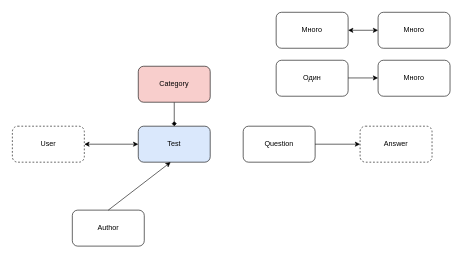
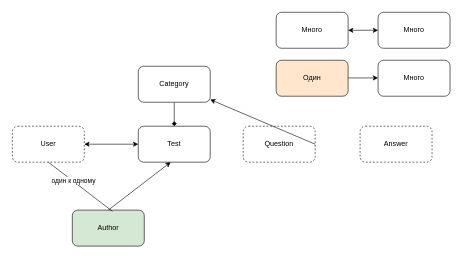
- <mxCell id="11" value="Один " style="rounded=1;whiteSpace=wrap;html=1;" parent="1" vertex="1"><mxGeometry x="460" y="100" width="120" height="60" as="geometry" /></mxCell>
+ <mxCell id="11" value="Один " style="rounded=1;whiteSpace=wrap;html=1;fillColor=#ffe6cc;" parent="1" vertex="1"><mxGeometry x="460" y="100" width="120" height="60" as="geometry" /></mxCell>
- <mxCell id="7" value="Category" style="rounded=1;whiteSpace=wrap;html=1;fillColor=#f8cecc;" parent="1" vertex="1"><mxGeometry x="230" y="110" width="120" height="60" as="geometry" /></mxCell>
+ <mxCell id="7" value="Category" style="rounded=1;whiteSpace=wrap;html=1;" parent="1" vertex="1"><mxGeometry x="230" y="110" width="120" height="60" as="geometry" /></mxCell>
- <mxCell id="3" value="Test" style="rounded=1;whiteSpace=wrap;html=1;fillColor=#dae8fc;" parent="1" vertex="1"><mxGeometry x="230" y="210" width="120" height="60" as="geometry" /></mxCell>
+ <mxCell id="3" value="Test" style="rounded=1;whiteSpace=wrap;html=1;" parent="1" vertex="1"><mxGeometry x="230" y="210" width="120" height="60" as="geometry" /></mxCell>
- <mxCell id="4" value="Question" style="rounded=1;whiteSpace=wrap;html=1;" parent="1" vertex="1"><mxGeometry x="405" y="210" width="120" height="60" as="geometry" /></mxCell>
+ <mxCell id="4" value="Question" style="rounded=1;whiteSpace=wrap;html=1;dashed=1;" parent="1" vertex="1"><mxGeometry x="405" y="210" width="120" height="60" as="geometry" /></mxCell>
- <mxCell id="13" value="" style="endArrow=classic;html=1;entryX=0;entryY=0.5;entryDx=0;entryDy=0;exitX=1;exitY=0.5;exitDx=0;exitDy=0;" parent="1" source="4" target="5" edge="1"><mxGeometry width="50" height="50" relative="1" as="geometry"><mxPoint x="410" y="390" as="sourcePoint" /><mxPoint x="460" y="340" as="targetPoint" /></mxGeometry></mxCell>
+ <mxCell id="13" value="" style="endArrow=classic;html=1;exitX=1;exitY=0.5;exitDx=0;exitDy=0;" parent="1" source="4" target="7" edge="1"><mxGeometry width="50" height="50" relative="1" as="geometry"><mxPoint x="410" y="390" as="sourcePoint" /><mxPoint x="460" y="340" as="targetPoint" /></mxGeometry></mxCell>
+ <mxCell id="17" value="" style="endArrow=none;html=1;exitX=0.5;exitY=1;exitDx=0;exitDy=0;entryX=0.558;entryY=0.033;entryDx=0;entryDy=0;entryPerimeter=0;" parent="1" source="2" target="8" edge="1"><mxGeometry width="50" height="50" relative="1" as="geometry"><mxPoint x="360" y="300" as="sourcePoint" /><mxPoint x="410" y="250" as="targetPoint" /></mxGeometry></mxCell>
+ <mxCell id="18" value="один к одному" style="edgeLabel;html=1;align=center;verticalAlign=middle;resizable=0;points=[];" parent="17" vertex="1" connectable="0"><mxGeometry x="-0.225" y="1" relative="1" as="geometry"><mxPoint as="offset" /></mxGeometry></mxCell>
- <mxCell id="8" value="Author" style="rounded=1;whiteSpace=wrap;html=1;" parent="1" vertex="1"><mxGeometry x="120" y="350" width="120" height="60" as="geometry" /></mxCell>
+ <mxCell id="8" value="Author" style="rounded=1;whiteSpace=wrap;html=1;fillColor=#d5e8d4;" parent="1" vertex="1"><mxGeometry x="120" y="350" width="120" height="60" as="geometry" /></mxCell>
